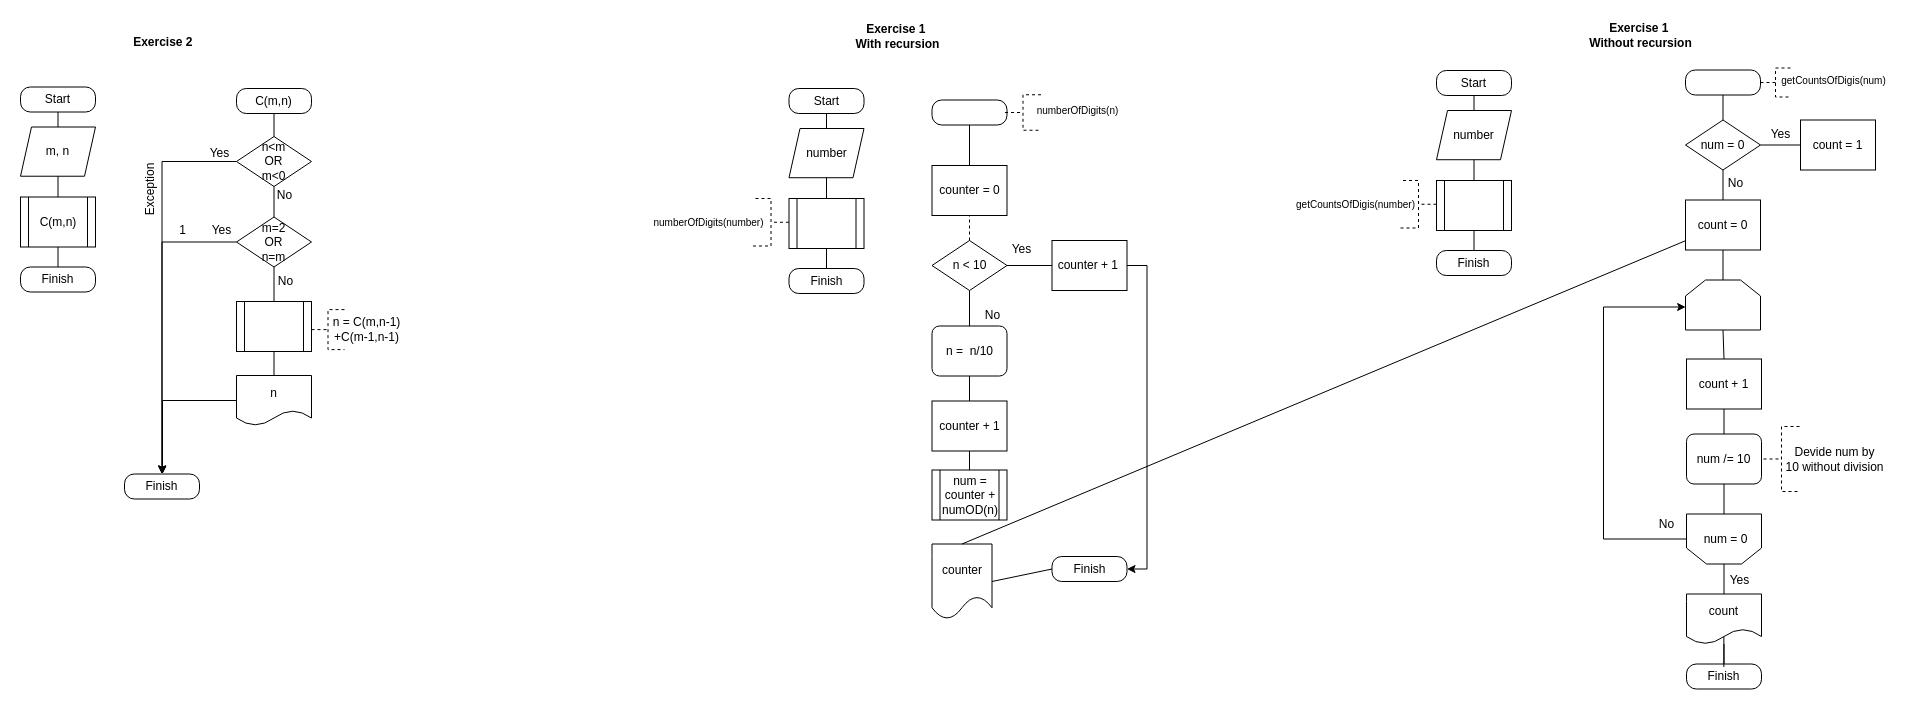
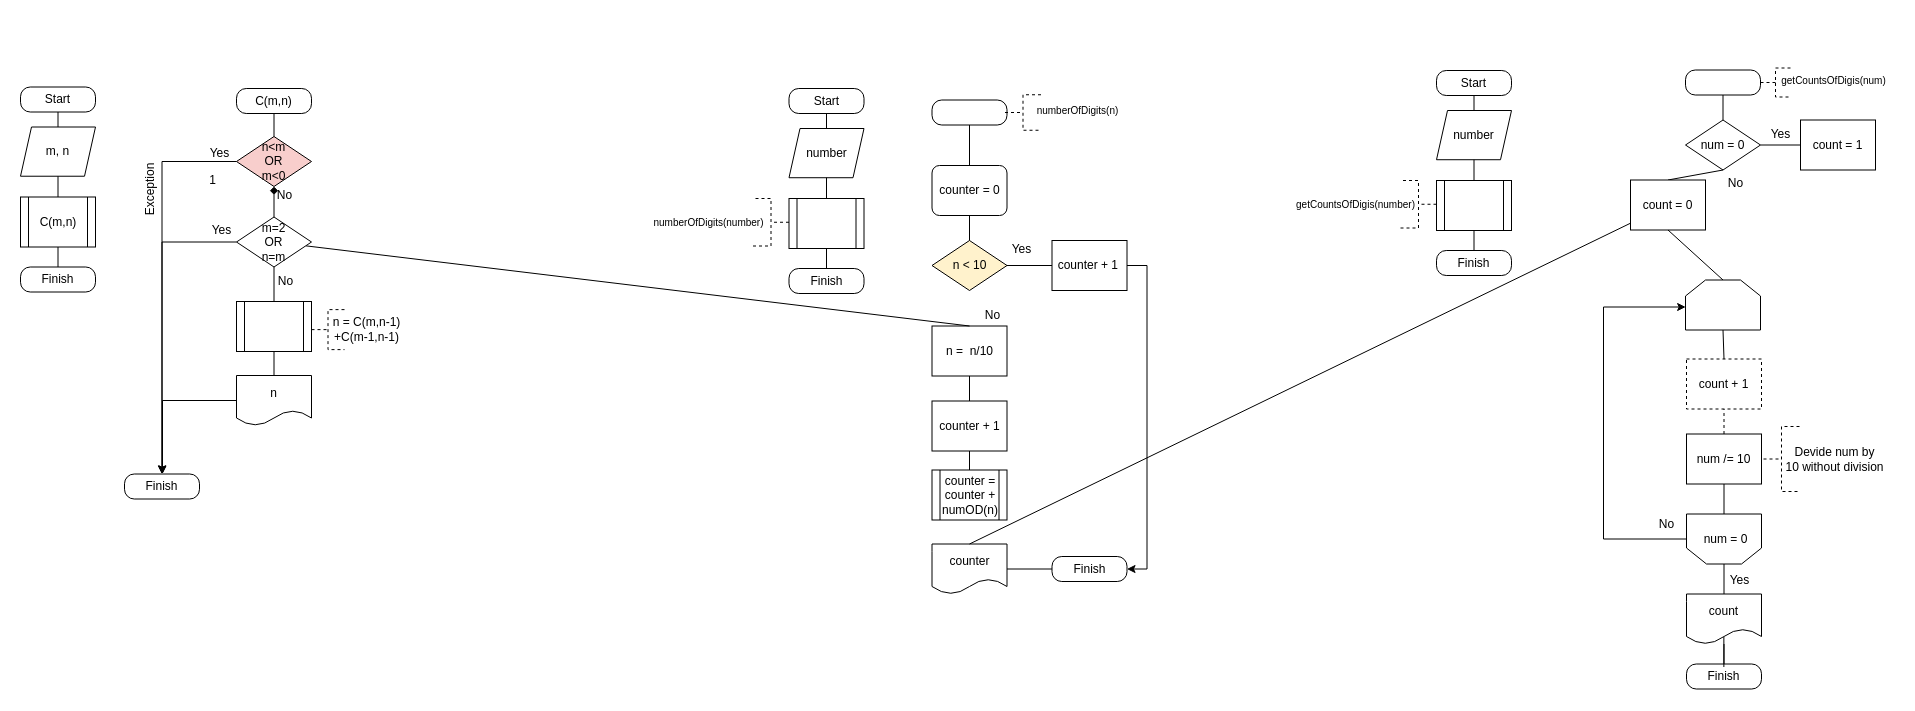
- <mxCell id="96" value="&lt;b&gt;Exercise 1&amp;nbsp;&lt;br&gt;Without recursion&lt;/b&gt;" style="text;html=1;align=center;verticalAlign=middle;resizable=0;points=[];autosize=1;" parent="1" vertex="1"><mxGeometry x="1580" y="20" width="120" height="30" as="geometry" /></mxCell>
- <mxCell id="95" value="&lt;b&gt;Exercise 1&amp;nbsp;&lt;br&gt;With recursion&lt;/b&gt;" style="text;html=1;align=center;verticalAlign=middle;resizable=0;points=[];autosize=1;" parent="1" vertex="1"><mxGeometry x="850" y="20" width="94" height="32" as="geometry" /></mxCell>
- <mxCell id="97" value="&lt;b&gt;Exercise 2&amp;nbsp;&lt;br&gt;&lt;/b&gt;" style="text;html=1;align=center;verticalAlign=middle;resizable=0;points=[];autosize=1;" parent="1" vertex="1"><mxGeometry x="124" y="32" width="80" height="20" as="geometry" /></mxCell>
- <mxCell id="72" value="n&amp;lt;m&lt;br&gt;OR&lt;br&gt;m&amp;lt;0" style="rhombus;whiteSpace=wrap;html=1;strokeWidth=1;aspect=fixed;fillColor=#FFFFFF;" parent="1" vertex="1"><mxGeometry x="236" y="136" width="75" height="50" as="geometry" /></mxCell>
+ <mxCell id="72" value="n&amp;lt;m&lt;br&gt;OR&lt;br&gt;m&amp;lt;0" style="rhombus;whiteSpace=wrap;html=1;strokeWidth=1;aspect=fixed;fillColor=#f8cecc;" parent="1" vertex="1"><mxGeometry x="236" y="136" width="75" height="50" as="geometry" /></mxCell>
- <mxCell id="74" value="" style="endArrow=none;html=1;entryX=0.5;entryY=1;entryDx=0;entryDy=0;exitX=0.5;exitY=0;exitDx=0;exitDy=0;" parent="1" source="77" target="72" edge="1"><mxGeometry width="50" height="50" relative="1" as="geometry"><mxPoint x="274" y="216" as="sourcePoint" /><mxPoint x="344" y="246" as="targetPoint" /></mxGeometry></mxCell>
+ <mxCell id="74" value="" style="endArrow=diamond;html=1;entryX=0.5;entryY=1;entryDx=0;entryDy=0;exitX=0.5;exitY=0;exitDx=0;exitDy=0;" parent="1" source="77" target="72" edge="1"><mxGeometry width="50" height="50" relative="1" as="geometry"><mxPoint x="274" y="216" as="sourcePoint" /><mxPoint x="344" y="246" as="targetPoint" /></mxGeometry></mxCell>
- <mxCell id="66" value="counter = 0" style="rounded=0;whiteSpace=wrap;html=1;aspect=fixed;fillColor=#FFFFFF;" parent="1" vertex="1"><mxGeometry x="931.5" y="165" width="75" height="50" as="geometry" /></mxCell>
+ <mxCell id="66" value="counter = 0" style="whiteSpace=wrap;html=1;aspect=fixed;fillColor=#FFFFFF;rounded=1;" parent="1" vertex="1"><mxGeometry x="931.5" y="165" width="75" height="50" as="geometry" /></mxCell>
- <mxCell id="20" value="count = 0" style="rounded=0;whiteSpace=wrap;html=1;aspect=fixed;fontFamily=Helvetica;fontSize=12;fontColor=#000000;align=center;strokeColor=#000000;strokeWidth=1;fillColor=#ffffff;" parent="1" vertex="1"><mxGeometry x="1685" y="199.5" width="75" height="50" as="geometry" /></mxCell>
+ <mxCell id="20" value="count = 0" style="rounded=0;whiteSpace=wrap;html=1;aspect=fixed;fontFamily=Helvetica;fontSize=12;fontColor=#000000;align=center;strokeColor=#000000;strokeWidth=1;fillColor=#ffffff;" parent="1" vertex="1"><mxGeometry x="1630" y="179.5" width="75" height="50" as="geometry" /></mxCell>
- <mxCell id="67" value="" style="endArrow=none;html=1;entryX=0.5;entryY=1;entryDx=0;entryDy=0;exitX=0.5;exitY=0;exitDx=0;exitDy=0;dashed=1;" parent="1" source="48" target="66" edge="1"><mxGeometry width="50" height="50" relative="1" as="geometry"><mxPoint x="969" y="240" as="sourcePoint" /><mxPoint x="969" y="124.5" as="targetPoint" /></mxGeometry></mxCell>
+ <mxCell id="67" value="" style="endArrow=none;html=1;entryX=0.5;entryY=1;entryDx=0;entryDy=0;exitX=0.5;exitY=0;exitDx=0;exitDy=0;" parent="1" source="48" target="66" edge="1"><mxGeometry width="50" height="50" relative="1" as="geometry"><mxPoint x="969" y="240" as="sourcePoint" /><mxPoint x="969" y="124.5" as="targetPoint" /></mxGeometry></mxCell>
- <mxCell id="100" value="1" style="text;html=1;align=center;verticalAlign=middle;resizable=0;points=[];autosize=1;" parent="1" vertex="1"><mxGeometry x="172" y="220" width="20" height="20" as="geometry" /></mxCell>
+ <mxCell id="100" value="1" style="text;html=1;align=center;verticalAlign=middle;resizable=0;points=[];autosize=1;" parent="1" vertex="1"><mxGeometry x="202" y="170" width="20" height="20" as="geometry" /></mxCell>
- <mxCell id="48" value="n &amp;lt; 10" style="rhombus;whiteSpace=wrap;html=1;strokeWidth=1;aspect=fixed;fillColor=#FFFFFF;" parent="1" vertex="1"><mxGeometry x="931.5" y="240" width="75" height="50" as="geometry" /></mxCell>
+ <mxCell id="48" value="n &amp;lt; 10" style="rhombus;whiteSpace=wrap;html=1;strokeWidth=1;aspect=fixed;fillColor=#fff2cc;" parent="1" vertex="1"><mxGeometry x="931.5" y="240" width="75" height="50" as="geometry" /></mxCell>
- <mxCell id="68" value="" style="endArrow=none;html=1;entryX=0.5;entryY=1;entryDx=0;entryDy=0;exitX=0.5;exitY=0;exitDx=0;exitDy=0;" parent="1" source="52" target="48" edge="1"><mxGeometry width="50" height="50" relative="1" as="geometry"><mxPoint x="871.5" y="409.5" as="sourcePoint" /><mxPoint x="921.5" y="359.5" as="targetPoint" /></mxGeometry></mxCell>
+ <mxCell id="68" value="" style="endArrow=none;html=1;exitX=0.5;exitY=0;exitDx=0;exitDy=0;" parent="1" source="52" target="77" edge="1"><mxGeometry width="50" height="50" relative="1" as="geometry"><mxPoint x="871.5" y="409.5" as="sourcePoint" /><mxPoint x="921.5" y="359.5" as="targetPoint" /></mxGeometry></mxCell>
- <mxCell id="52" value="n =&amp;nbsp; n/10" style="whiteSpace=wrap;html=1;aspect=fixed;fillColor=#FFFFFF;rounded=1;" parent="1" vertex="1"><mxGeometry x="931.5" y="325.5" width="75" height="50" as="geometry" /></mxCell>
+ <mxCell id="52" value="n =&amp;nbsp; n/10" style="rounded=0;whiteSpace=wrap;html=1;aspect=fixed;fillColor=#FFFFFF;" parent="1" vertex="1"><mxGeometry x="931.5" y="325.5" width="75" height="50" as="geometry" /></mxCell>
- <mxCell id="21" value="count + 1" style="rounded=0;whiteSpace=wrap;html=1;aspect=fixed;strokeWidth=1;" parent="1" vertex="1"><mxGeometry x="1686" y="358.5" width="75" height="50" as="geometry" /></mxCell>
+ <mxCell id="21" value="count + 1" style="rounded=0;whiteSpace=wrap;html=1;aspect=fixed;strokeWidth=1;dashed=1;" parent="1" vertex="1"><mxGeometry x="1686" y="358.5" width="75" height="50" as="geometry" /></mxCell>
- <mxCell id="26" value="" style="endArrow=none;html=1;entryX=0.5;entryY=1;entryDx=0;entryDy=0;exitX=0.5;exitY=0;exitDx=0;exitDy=0;" parent="1" source="22" target="21" edge="1"><mxGeometry width="50" height="50" relative="1" as="geometry"><mxPoint x="1581" y="503.5" as="sourcePoint" /><mxPoint x="1631" y="453.5" as="targetPoint" /></mxGeometry></mxCell>
+ <mxCell id="26" value="" style="endArrow=none;html=1;entryX=0.5;entryY=1;entryDx=0;entryDy=0;exitX=0.5;exitY=0;exitDx=0;exitDy=0;dashed=1;" parent="1" source="22" target="21" edge="1"><mxGeometry width="50" height="50" relative="1" as="geometry"><mxPoint x="1581" y="503.5" as="sourcePoint" /><mxPoint x="1631" y="453.5" as="targetPoint" /></mxGeometry></mxCell>
- <mxCell id="22" value="num /= 10" style="whiteSpace=wrap;html=1;aspect=fixed;strokeWidth=1;rounded=1;" parent="1" vertex="1"><mxGeometry x="1686" y="433.5" width="75" height="50" as="geometry" /></mxCell>
+ <mxCell id="22" value="num /= 10" style="rounded=0;whiteSpace=wrap;html=1;aspect=fixed;strokeWidth=1;" parent="1" vertex="1"><mxGeometry x="1686" y="433.5" width="75" height="50" as="geometry" /></mxCell>
- <mxCell id="61" value="num = counter + numOD(n)" style="shape=process;whiteSpace=wrap;html=1;backgroundOutline=1;strokeWidth=1;fontFamily=Helvetica;fontSize=12;fontColor=#000000;align=center;strokeColor=#000000;fillColor=#FFFFFF;" parent="1" vertex="1"><mxGeometry x="931.5" y="469.5" width="75" height="50" as="geometry" /></mxCell>
+ <mxCell id="61" value="counter = counter + numOD(n)" style="shape=process;whiteSpace=wrap;html=1;backgroundOutline=1;strokeWidth=1;fontFamily=Helvetica;fontSize=12;fontColor=#000000;align=center;strokeColor=#000000;fillColor=#FFFFFF;" parent="1" vertex="1"><mxGeometry x="931.5" y="469.5" width="75" height="50" as="geometry" /></mxCell>
- <mxCell id="62" value="counter" style="shape=document;whiteSpace=wrap;html=1;boundedLbl=1;strokeWidth=1;fillColor=#FFFFFF;" parent="1" vertex="1"><mxGeometry x="931.5" y="543.5" width="60" height="75" as="geometry" /></mxCell>
+ <mxCell id="62" value="counter" style="shape=document;whiteSpace=wrap;html=1;boundedLbl=1;strokeWidth=1;fillColor=#FFFFFF;" parent="1" vertex="1"><mxGeometry x="931.5" y="543.5" width="75" height="50" as="geometry" /></mxCell>
